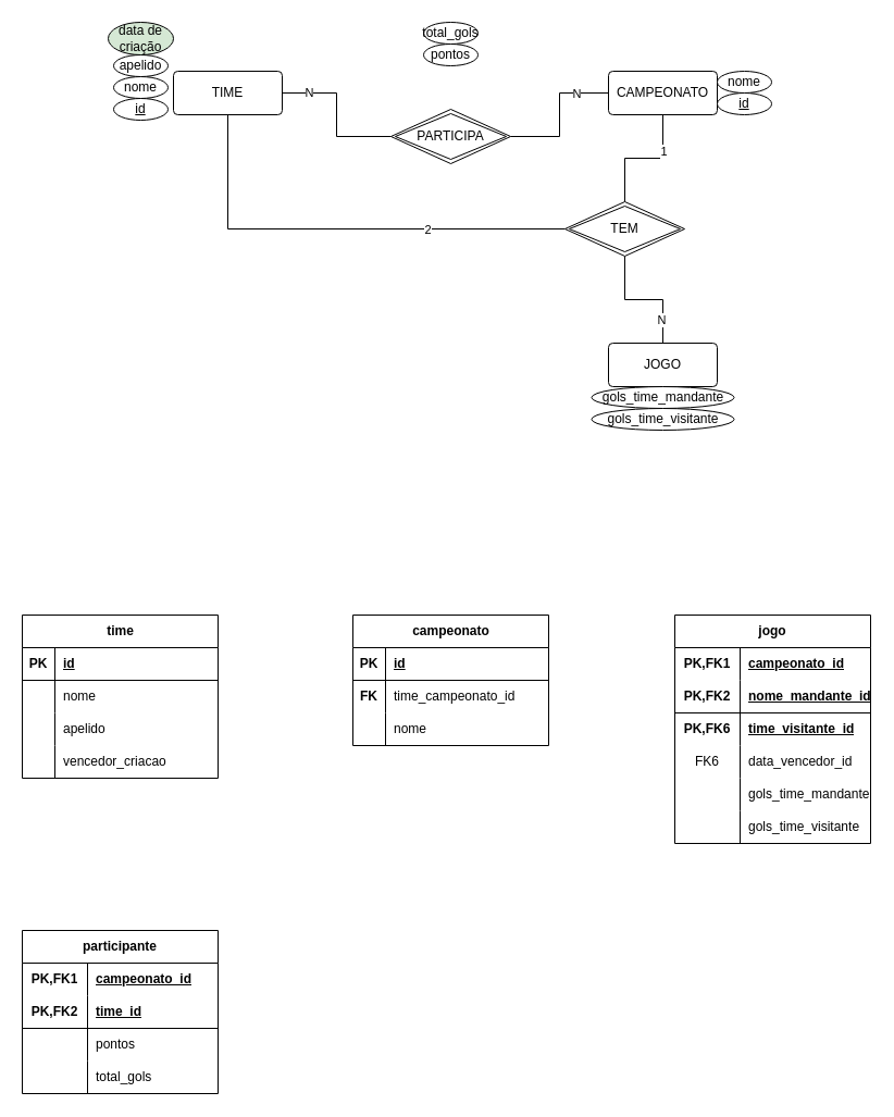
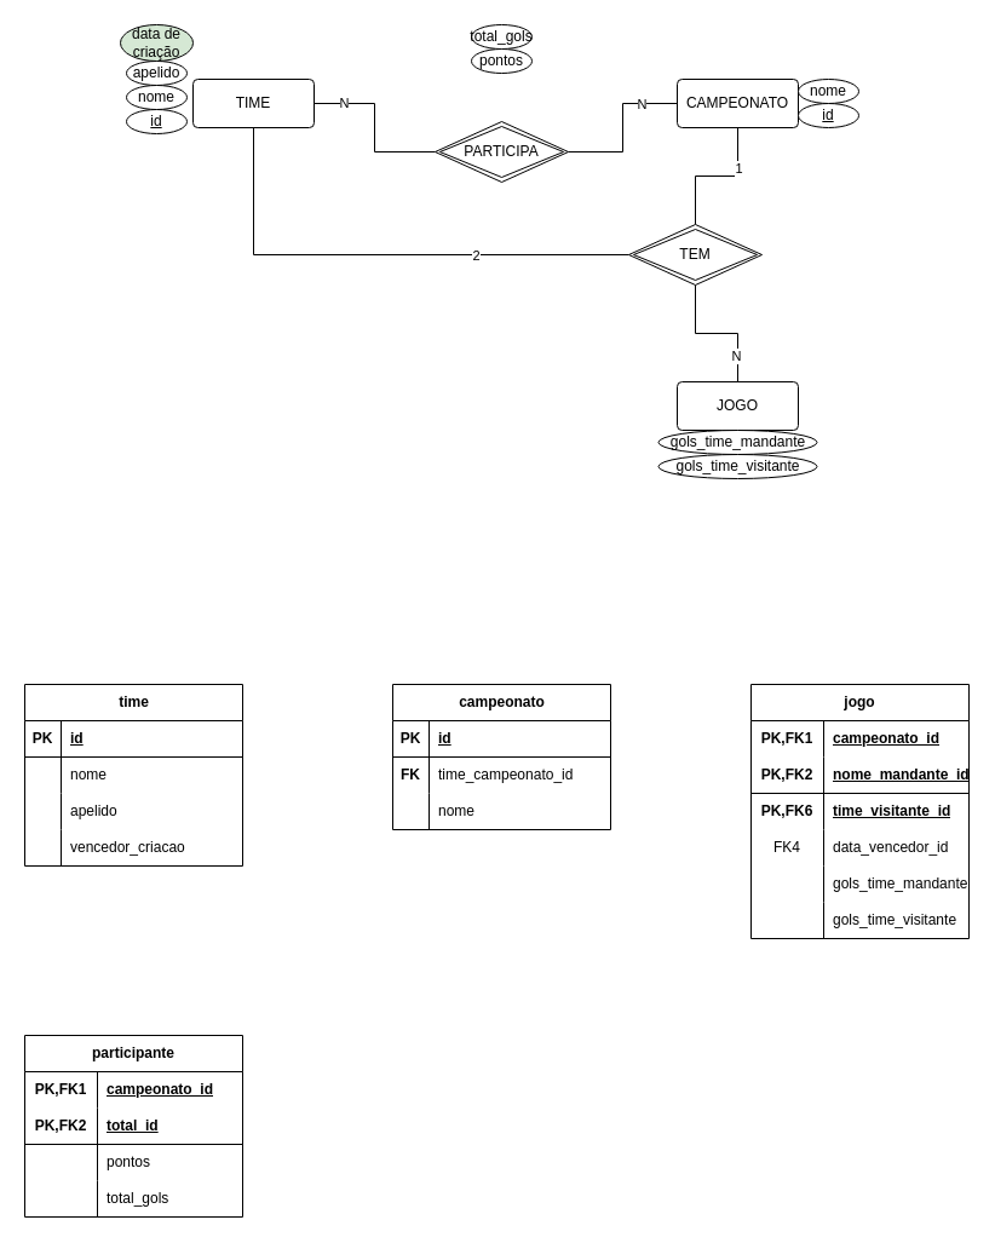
- <mxCell id="61" value="FK6" style="shape=partialRectangle;connectable=0;fillColor=none;top=0;left=0;bottom=0;right=0;editable=1;overflow=hidden;html=1;whiteSpace=wrap;" parent="60" vertex="1"><mxGeometry width="60" height="30" as="geometry"><mxRectangle width="60" height="30" as="alternateBounds" /></mxGeometry></mxCell>
+ <mxCell id="61" value="FK4" style="shape=partialRectangle;connectable=0;fillColor=none;top=0;left=0;bottom=0;right=0;editable=1;overflow=hidden;html=1;whiteSpace=wrap;" parent="60" vertex="1"><mxGeometry width="60" height="30" as="geometry"><mxRectangle width="60" height="30" as="alternateBounds" /></mxGeometry></mxCell>
- <mxCell id="75" value="time_id" style="shape=partialRectangle;connectable=0;fillColor=none;top=0;left=0;bottom=0;right=0;align=left;spacingLeft=6;fontStyle=5;overflow=hidden;html=1;whiteSpace=wrap;" parent="73" vertex="1"><mxGeometry x="60" width="120" height="30" as="geometry"><mxRectangle width="120" height="30" as="alternateBounds" /></mxGeometry></mxCell>
+ <mxCell id="75" value="total_id" style="shape=partialRectangle;connectable=0;fillColor=none;top=0;left=0;bottom=0;right=0;align=left;spacingLeft=6;fontStyle=5;overflow=hidden;html=1;whiteSpace=wrap;" parent="73" vertex="1"><mxGeometry x="60" width="120" height="30" as="geometry"><mxRectangle width="120" height="30" as="alternateBounds" /></mxGeometry></mxCell>
